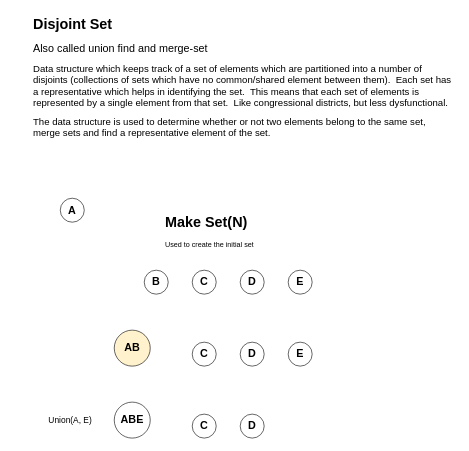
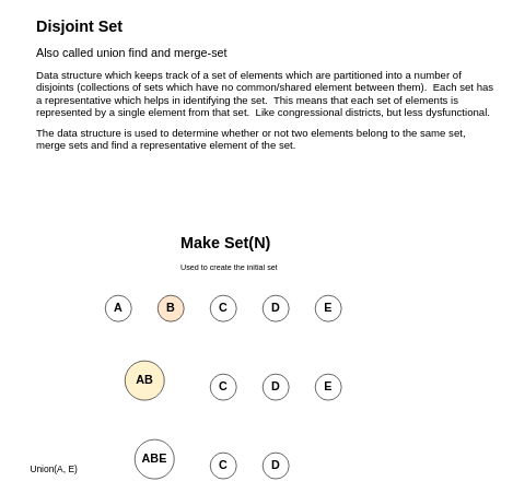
- <mxCell id="2" value="&lt;font style=&quot;font-size: 18px;&quot;&gt;&lt;b&gt;A&lt;/b&gt;&lt;/font&gt;" style="ellipse;whiteSpace=wrap;html=1;aspect=fixed;" parent="1" vertex="1"><mxGeometry x="100" y="330" width="40" height="40" as="geometry" /></mxCell>
+ <mxCell id="2" value="&lt;font style=&quot;font-size: 18px;&quot;&gt;&lt;b&gt;A&lt;/b&gt;&lt;/font&gt;" style="ellipse;whiteSpace=wrap;html=1;aspect=fixed;" parent="1" vertex="1"><mxGeometry x="160" y="450" width="40" height="40" as="geometry" /></mxCell>
- <mxCell id="3" value="&lt;font style=&quot;font-size: 18px;&quot;&gt;&lt;b&gt;B&lt;/b&gt;&lt;/font&gt;" style="ellipse;whiteSpace=wrap;html=1;aspect=fixed;" parent="1" vertex="1"><mxGeometry x="240" y="450" width="40" height="40" as="geometry" /></mxCell>
+ <mxCell id="3" value="&lt;font style=&quot;font-size: 18px;&quot;&gt;&lt;b&gt;B&lt;/b&gt;&lt;/font&gt;" style="ellipse;whiteSpace=wrap;html=1;aspect=fixed;fillColor=#ffe6cc;" parent="1" vertex="1"><mxGeometry x="240" y="450" width="40" height="40" as="geometry" /></mxCell>
- <mxCell id="13" value="&lt;font style=&quot;font-size: 14px;&quot;&gt;Union(A, E)&lt;/font&gt;" style="text;html=1;strokeColor=none;fillColor=none;align=right;verticalAlign=middle;whiteSpace=wrap;rounded=0;" vertex="1" parent="1"><mxGeometry x="55" y="685" width="100" height="30" as="geometry" /></mxCell>
+ <mxCell id="13" value="&lt;font style=&quot;font-size: 14px;&quot;&gt;Union(A, E)&lt;/font&gt;" style="text;html=1;strokeColor=none;fillColor=none;align=right;verticalAlign=middle;whiteSpace=wrap;rounded=0;" vertex="1" parent="1"><mxGeometry x="20" y="700" width="100" height="30" as="geometry" /></mxCell>
- <mxCell id="14" value="&lt;font style=&quot;font-size: 18px;&quot;&gt;&lt;b&gt;ABE&lt;/b&gt;&lt;/font&gt;" style="ellipse;whiteSpace=wrap;html=1;aspect=fixed;" vertex="1" parent="1"><mxGeometry x="190" y="670" width="60" height="60" as="geometry" /></mxCell>
+ <mxCell id="14" value="&lt;font style=&quot;font-size: 18px;&quot;&gt;&lt;b&gt;ABE&lt;/b&gt;&lt;/font&gt;" style="ellipse;whiteSpace=wrap;html=1;aspect=fixed;" vertex="1" parent="1"><mxGeometry x="205" y="670" width="60" height="60" as="geometry" /></mxCell>
